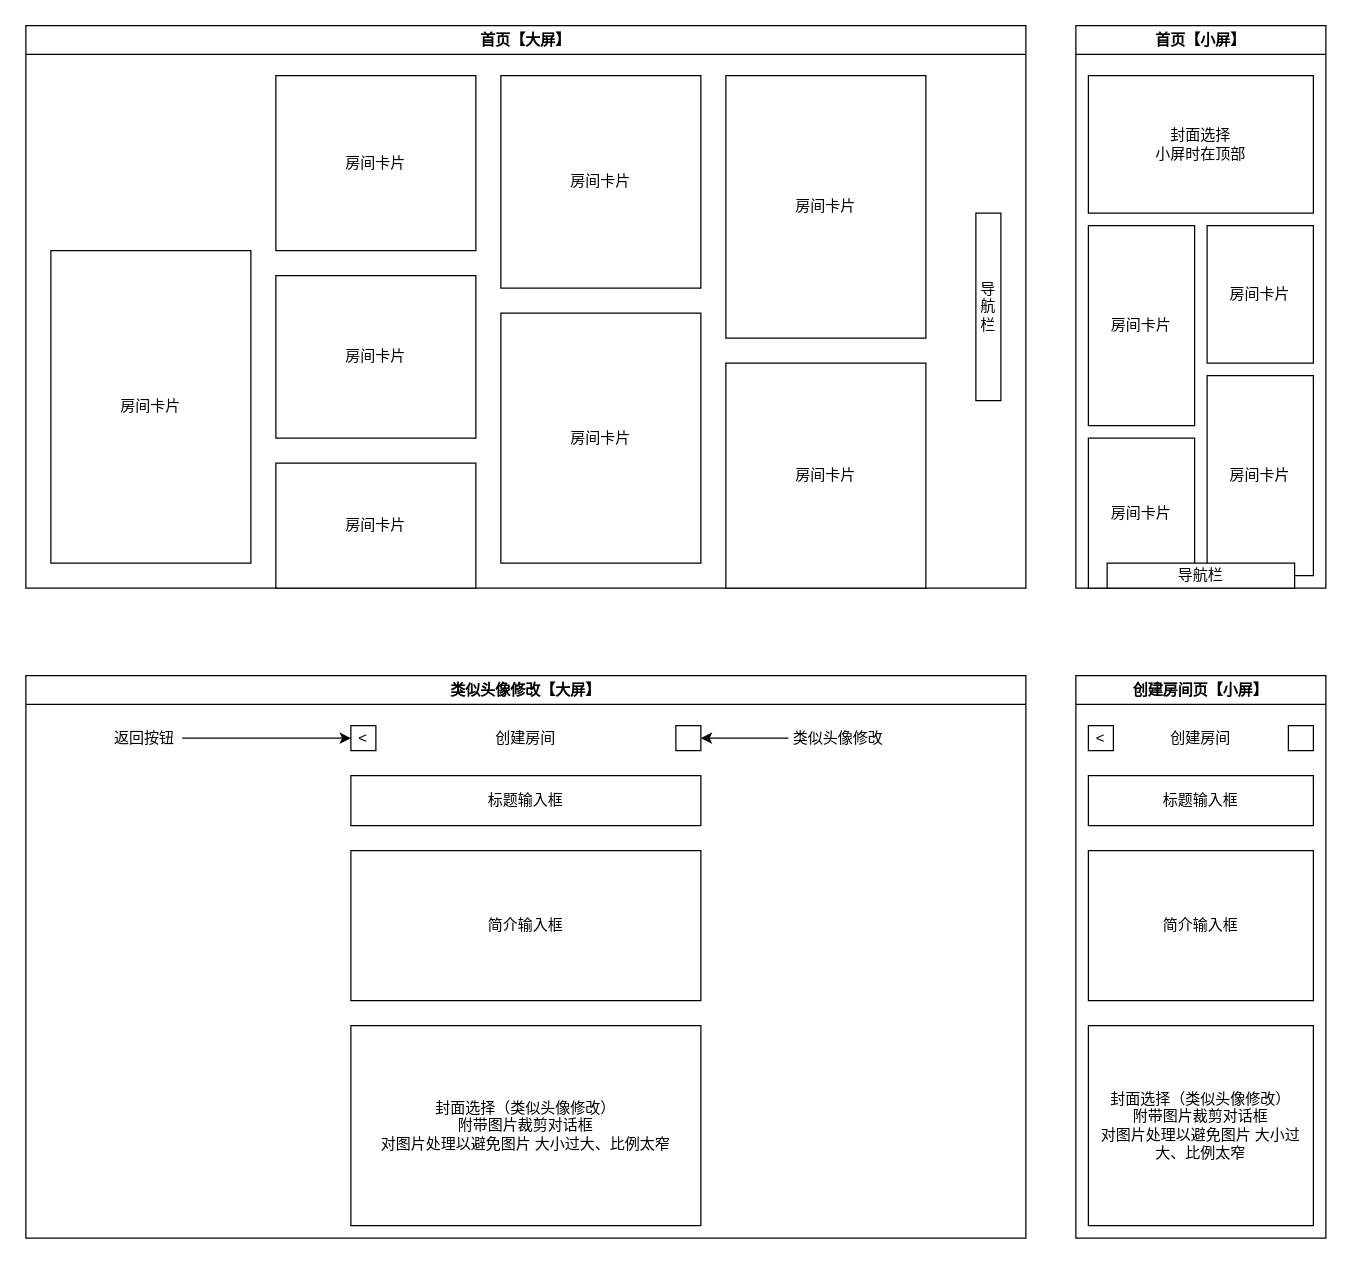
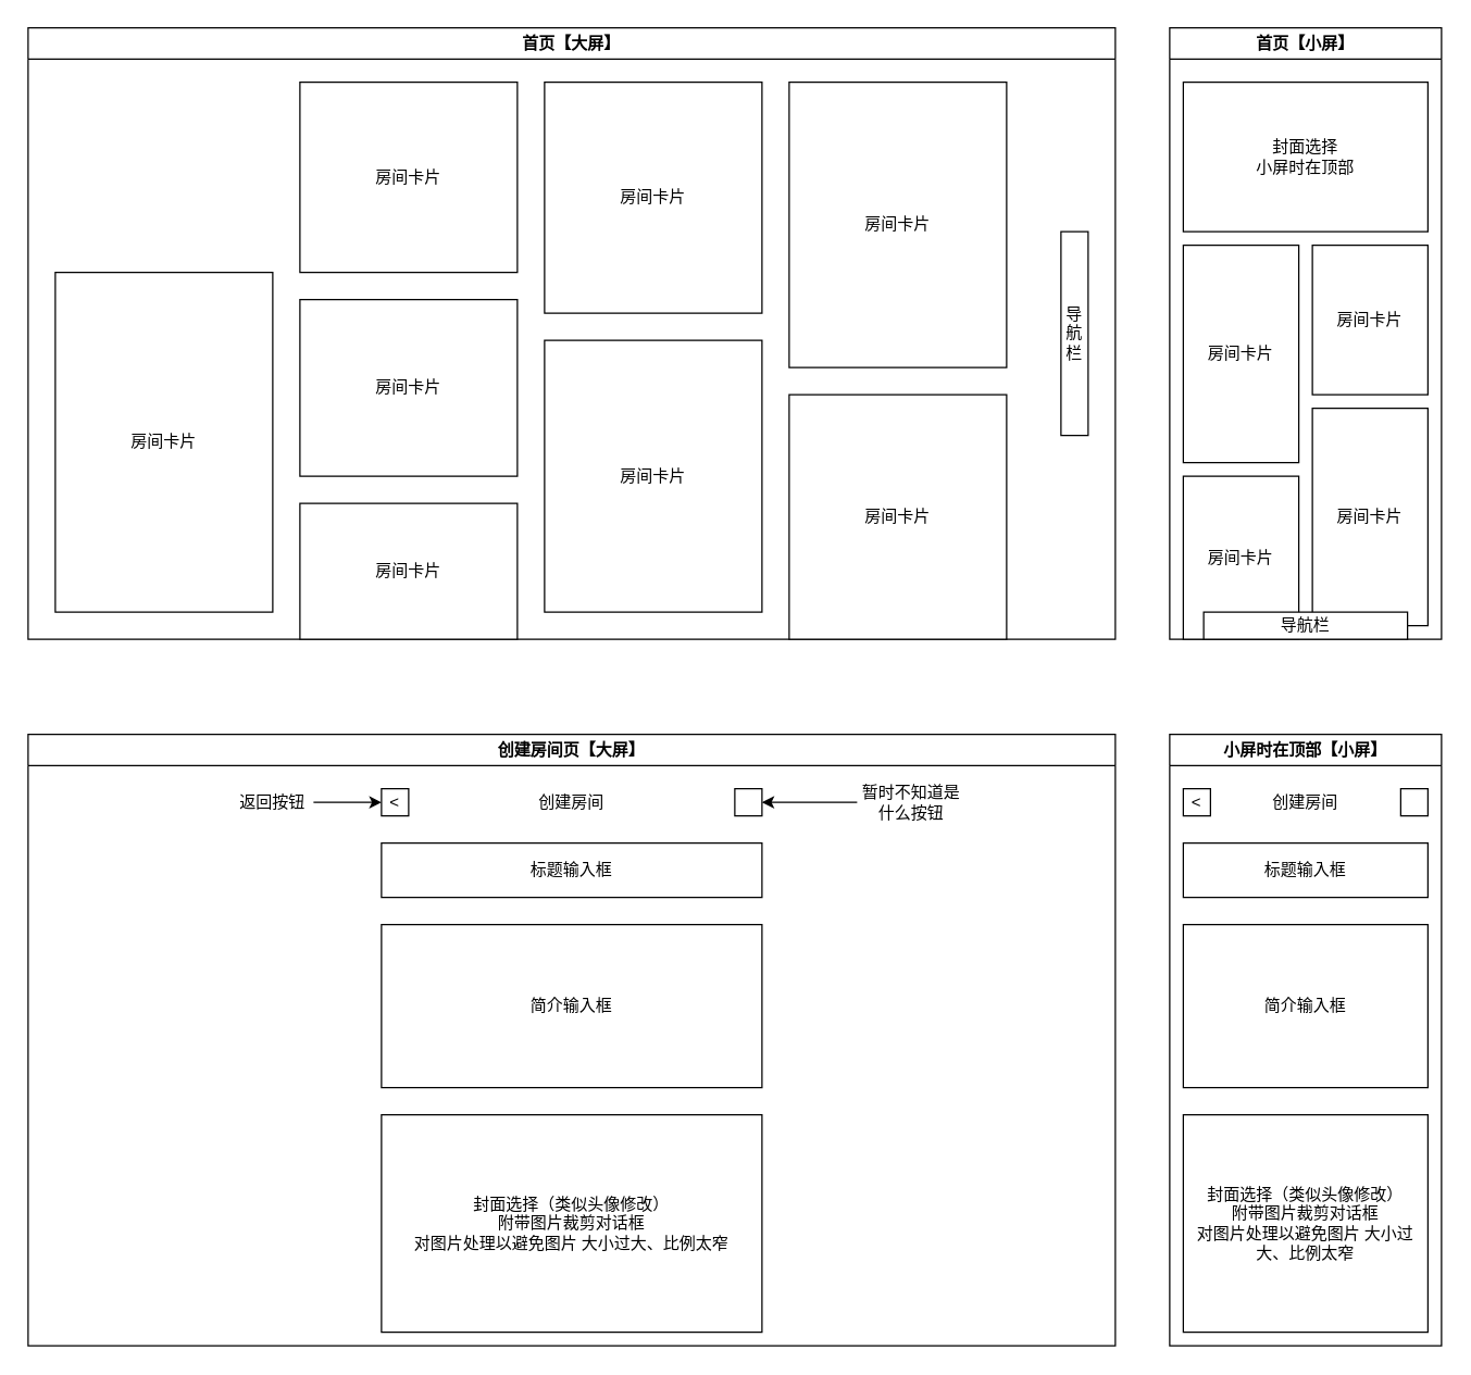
- <mxCell id="19" value="类似头像修改【大屏】" style="swimlane;whiteSpace=wrap;html=1;" vertex="1" parent="1"><mxGeometry x="20" y="540" width="800" height="450" as="geometry"><mxRectangle x="80" y="600" width="150" height="30" as="alternateBounds" /></mxGeometry></mxCell>
+ <mxCell id="19" value="创建房间页【大屏】" style="swimlane;whiteSpace=wrap;html=1;" vertex="1" parent="1"><mxGeometry x="20" y="540" width="800" height="450" as="geometry"><mxRectangle x="80" y="600" width="150" height="30" as="alternateBounds" /></mxGeometry></mxCell>
- <mxCell id="30" value="创建房间页【小屏】" style="swimlane;whiteSpace=wrap;html=1;" vertex="1" parent="1"><mxGeometry x="860" y="540" width="200" height="450" as="geometry"><mxRectangle x="80" y="600" width="150" height="30" as="alternateBounds" /></mxGeometry></mxCell>
+ <mxCell id="30" value="小屏时在顶部【小屏】" style="swimlane;whiteSpace=wrap;html=1;" vertex="1" parent="1"><mxGeometry x="860" y="540" width="200" height="450" as="geometry"><mxRectangle x="80" y="600" width="150" height="30" as="alternateBounds" /></mxGeometry></mxCell>
- <mxCell id="22" value="返回按钮" style="text;html=1;strokeColor=none;fillColor=none;align=center;verticalAlign=middle;whiteSpace=wrap;rounded=0;" vertex="1" parent="19"><mxGeometry x="65" y="35" width="60" height="30" as="geometry" /></mxCell>
+ <mxCell id="22" value="返回按钮" style="text;html=1;strokeColor=none;fillColor=none;align=center;verticalAlign=middle;whiteSpace=wrap;rounded=0;" vertex="1" parent="19"><mxGeometry x="150" y="35" width="60" height="30" as="geometry" /></mxCell>
- <mxCell id="26" value="类似头像修改" style="text;html=1;strokeColor=none;fillColor=none;align=center;verticalAlign=middle;whiteSpace=wrap;rounded=0;" vertex="1" parent="19"><mxGeometry x="610" y="35" width="80" height="30" as="geometry" /></mxCell>
+ <mxCell id="26" value="暂时不知道是什么按钮" style="text;html=1;strokeColor=none;fillColor=none;align=center;verticalAlign=middle;whiteSpace=wrap;rounded=0;" vertex="1" parent="19"><mxGeometry x="610" y="35" width="80" height="30" as="geometry" /></mxCell>
